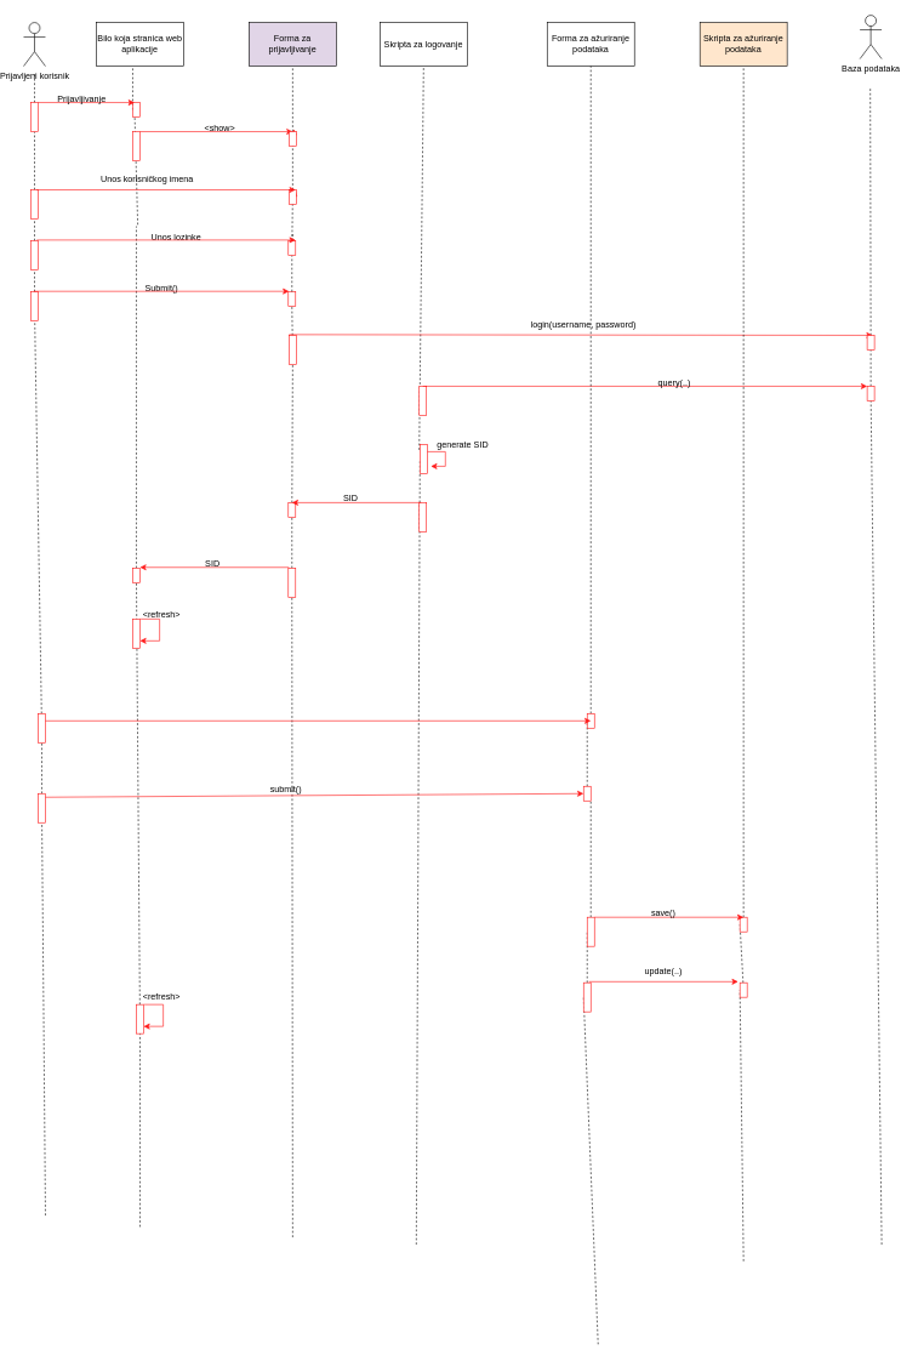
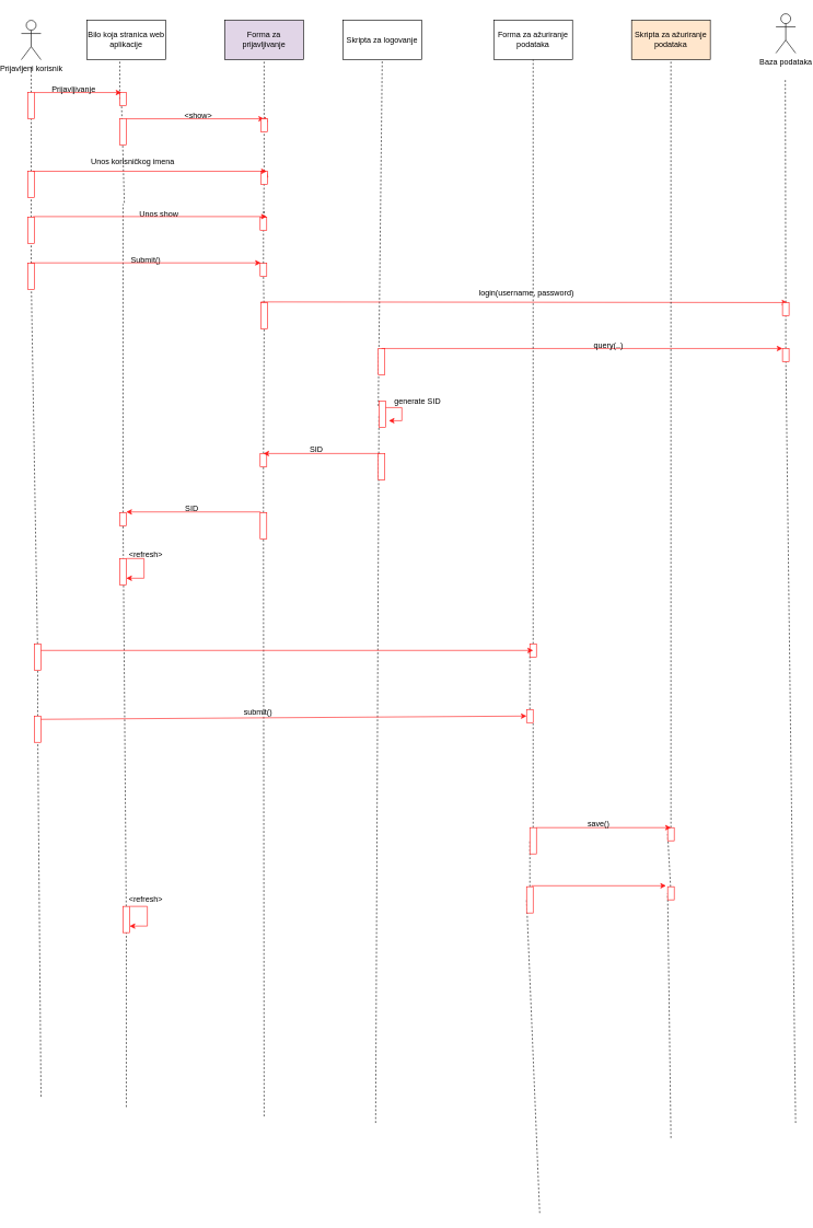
- <mxCell id="27" value="Unos lozinke&lt;br&gt;" style="text;html=1;strokeColor=none;fillColor=none;align=center;verticalAlign=middle;whiteSpace=wrap;rounded=0;" parent="1" vertex="1"><mxGeometry x="170" y="310" width="120" height="30" as="geometry" /></mxCell>
+ <mxCell id="27" value="Unos show&lt;br&gt;" style="text;html=1;strokeColor=none;fillColor=none;align=center;verticalAlign=middle;whiteSpace=wrap;rounded=0;" parent="1" vertex="1"><mxGeometry x="170" y="310" width="120" height="30" as="geometry" /></mxCell>
- <mxCell id="100" value="update(..)" style="text;html=1;strokeColor=none;fillColor=none;align=center;verticalAlign=middle;whiteSpace=wrap;rounded=0;" vertex="1" parent="1"><mxGeometry x="870" y="1320" width="60" height="30" as="geometry" /></mxCell>
